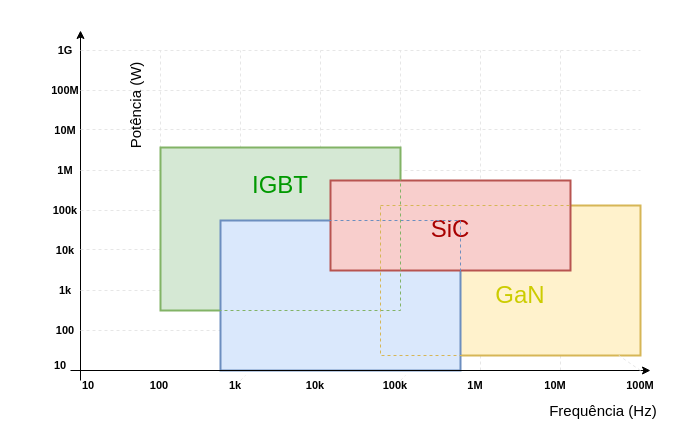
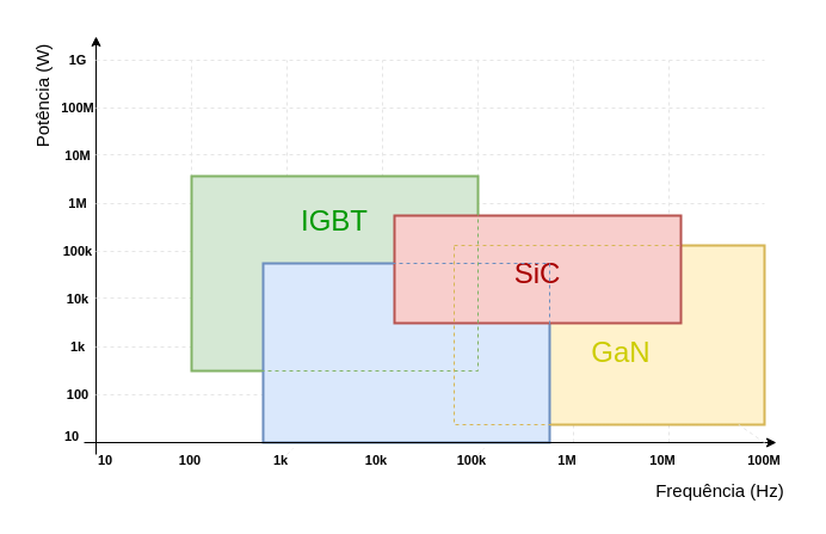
- <mxCell id="30" value="&lt;font style=&quot;font-size: 15px&quot;&gt;Potência (W)&lt;/font&gt;" style="text;html=1;strokeColor=none;fillColor=none;align=center;verticalAlign=middle;whiteSpace=wrap;rounded=0;fontSize=11;horizontal=0;" parent="1" vertex="1"><mxGeometry x="120" y="45" width="30" height="120" as="geometry" /></mxCell>
+ <mxCell id="30" value="&lt;font style=&quot;font-size: 15px&quot;&gt;Potência (W)&lt;/font&gt;" style="text;html=1;strokeColor=none;fillColor=none;align=center;verticalAlign=middle;whiteSpace=wrap;rounded=0;fontSize=11;horizontal=0;" parent="1" vertex="1"><mxGeometry x="20" y="20" width="30" height="120" as="geometry" /></mxCell>
